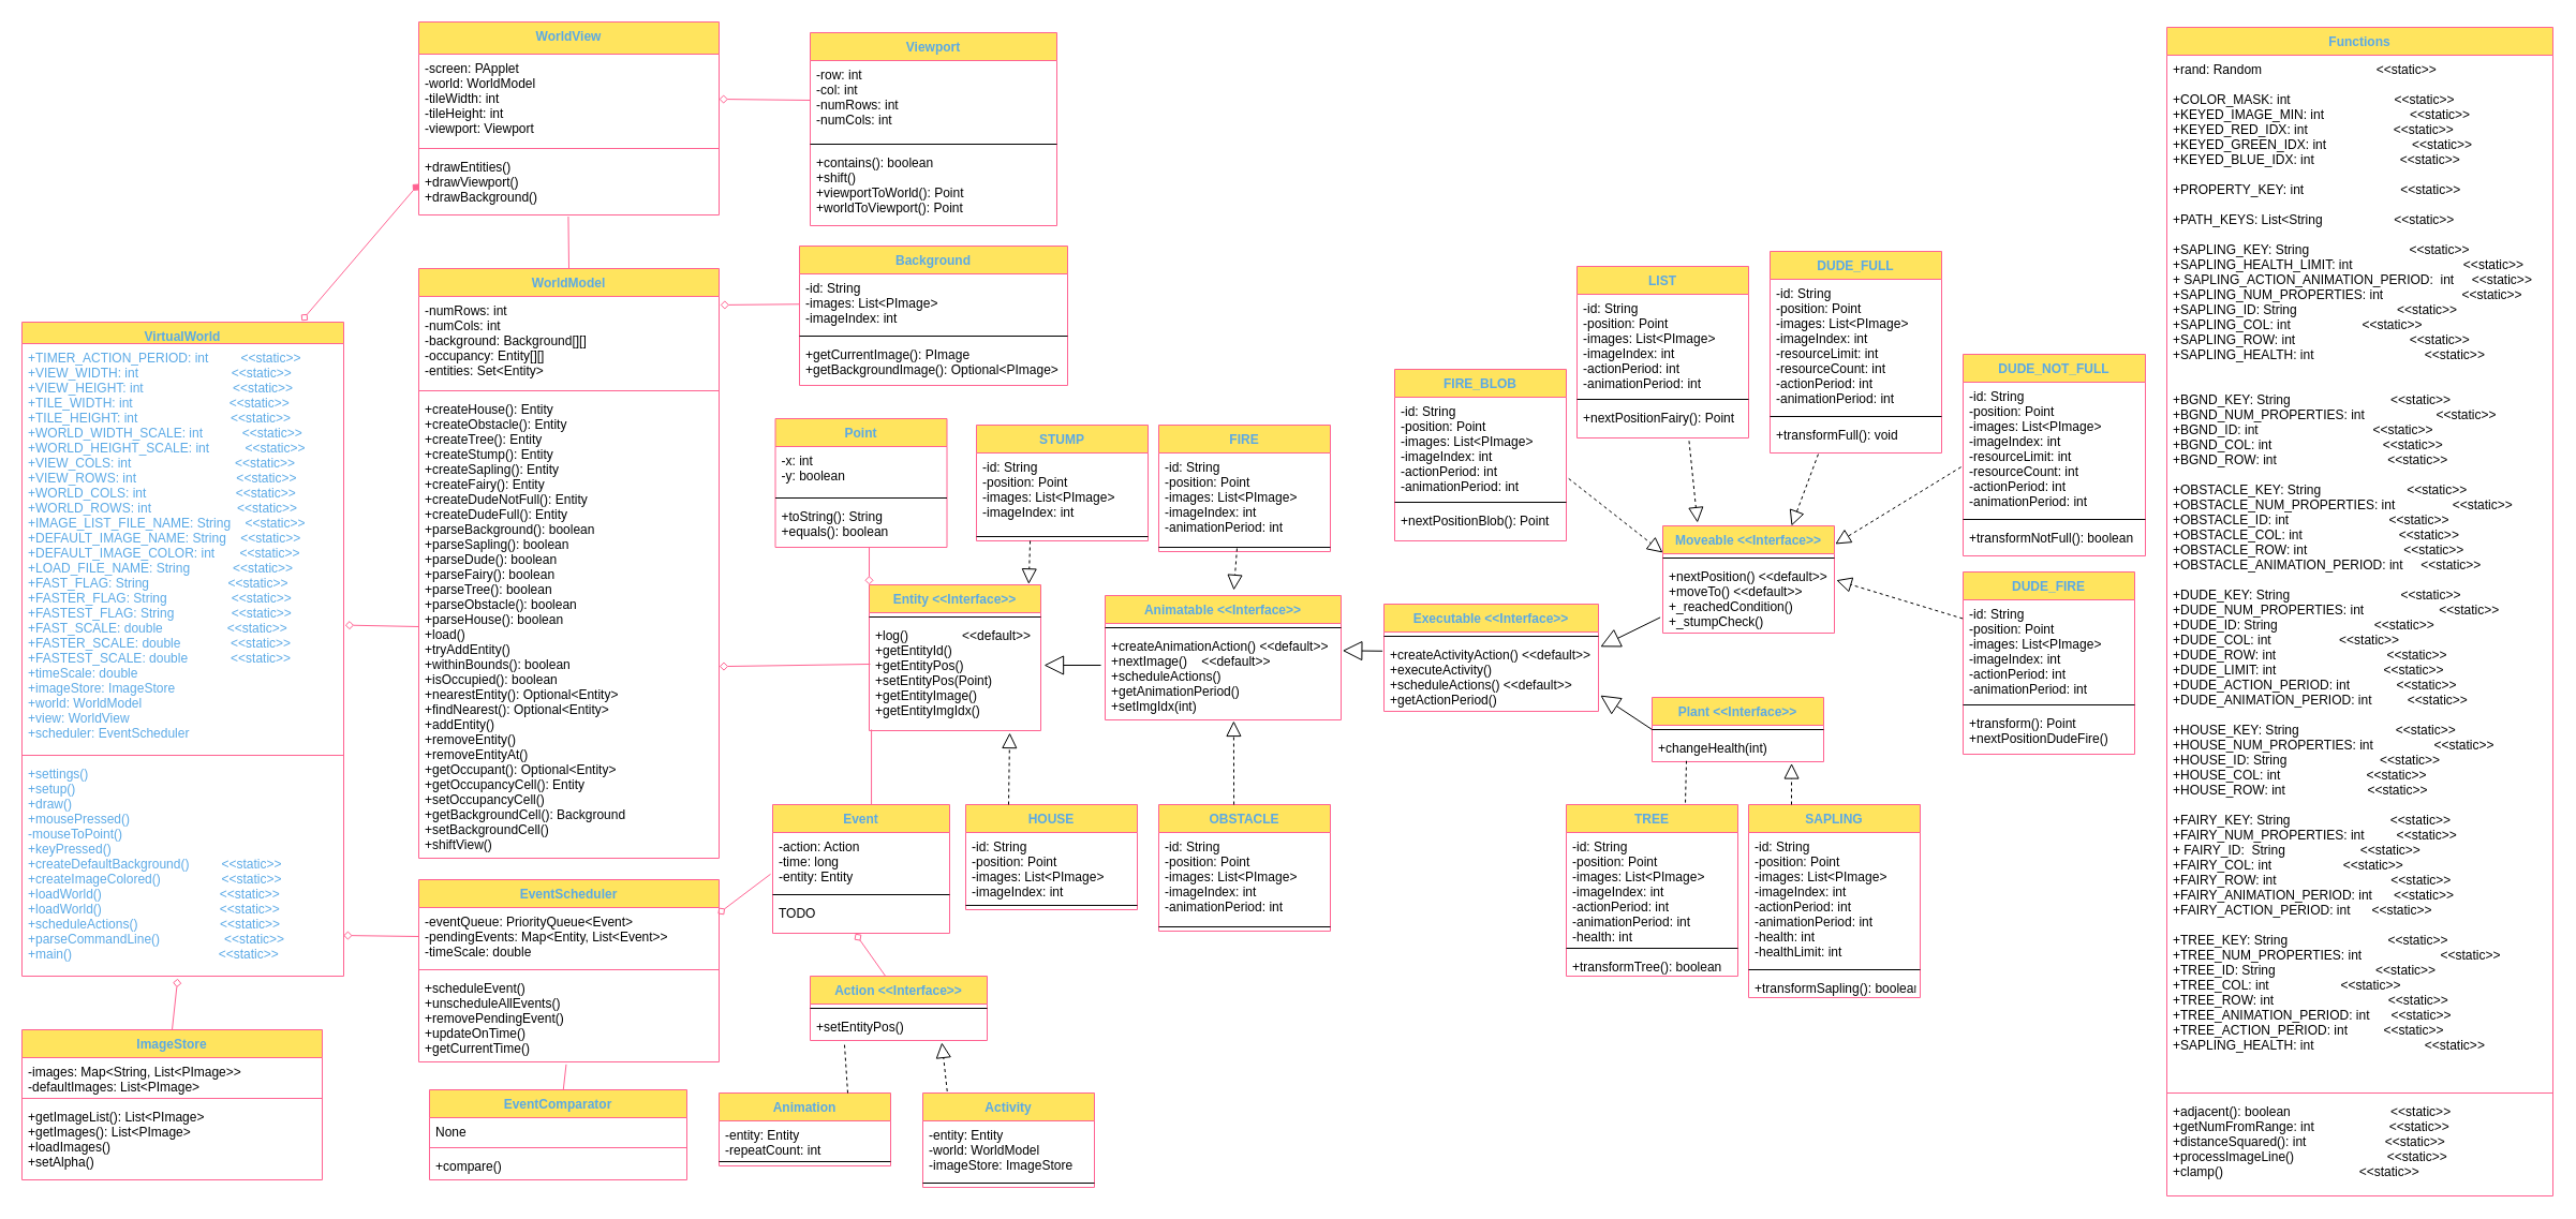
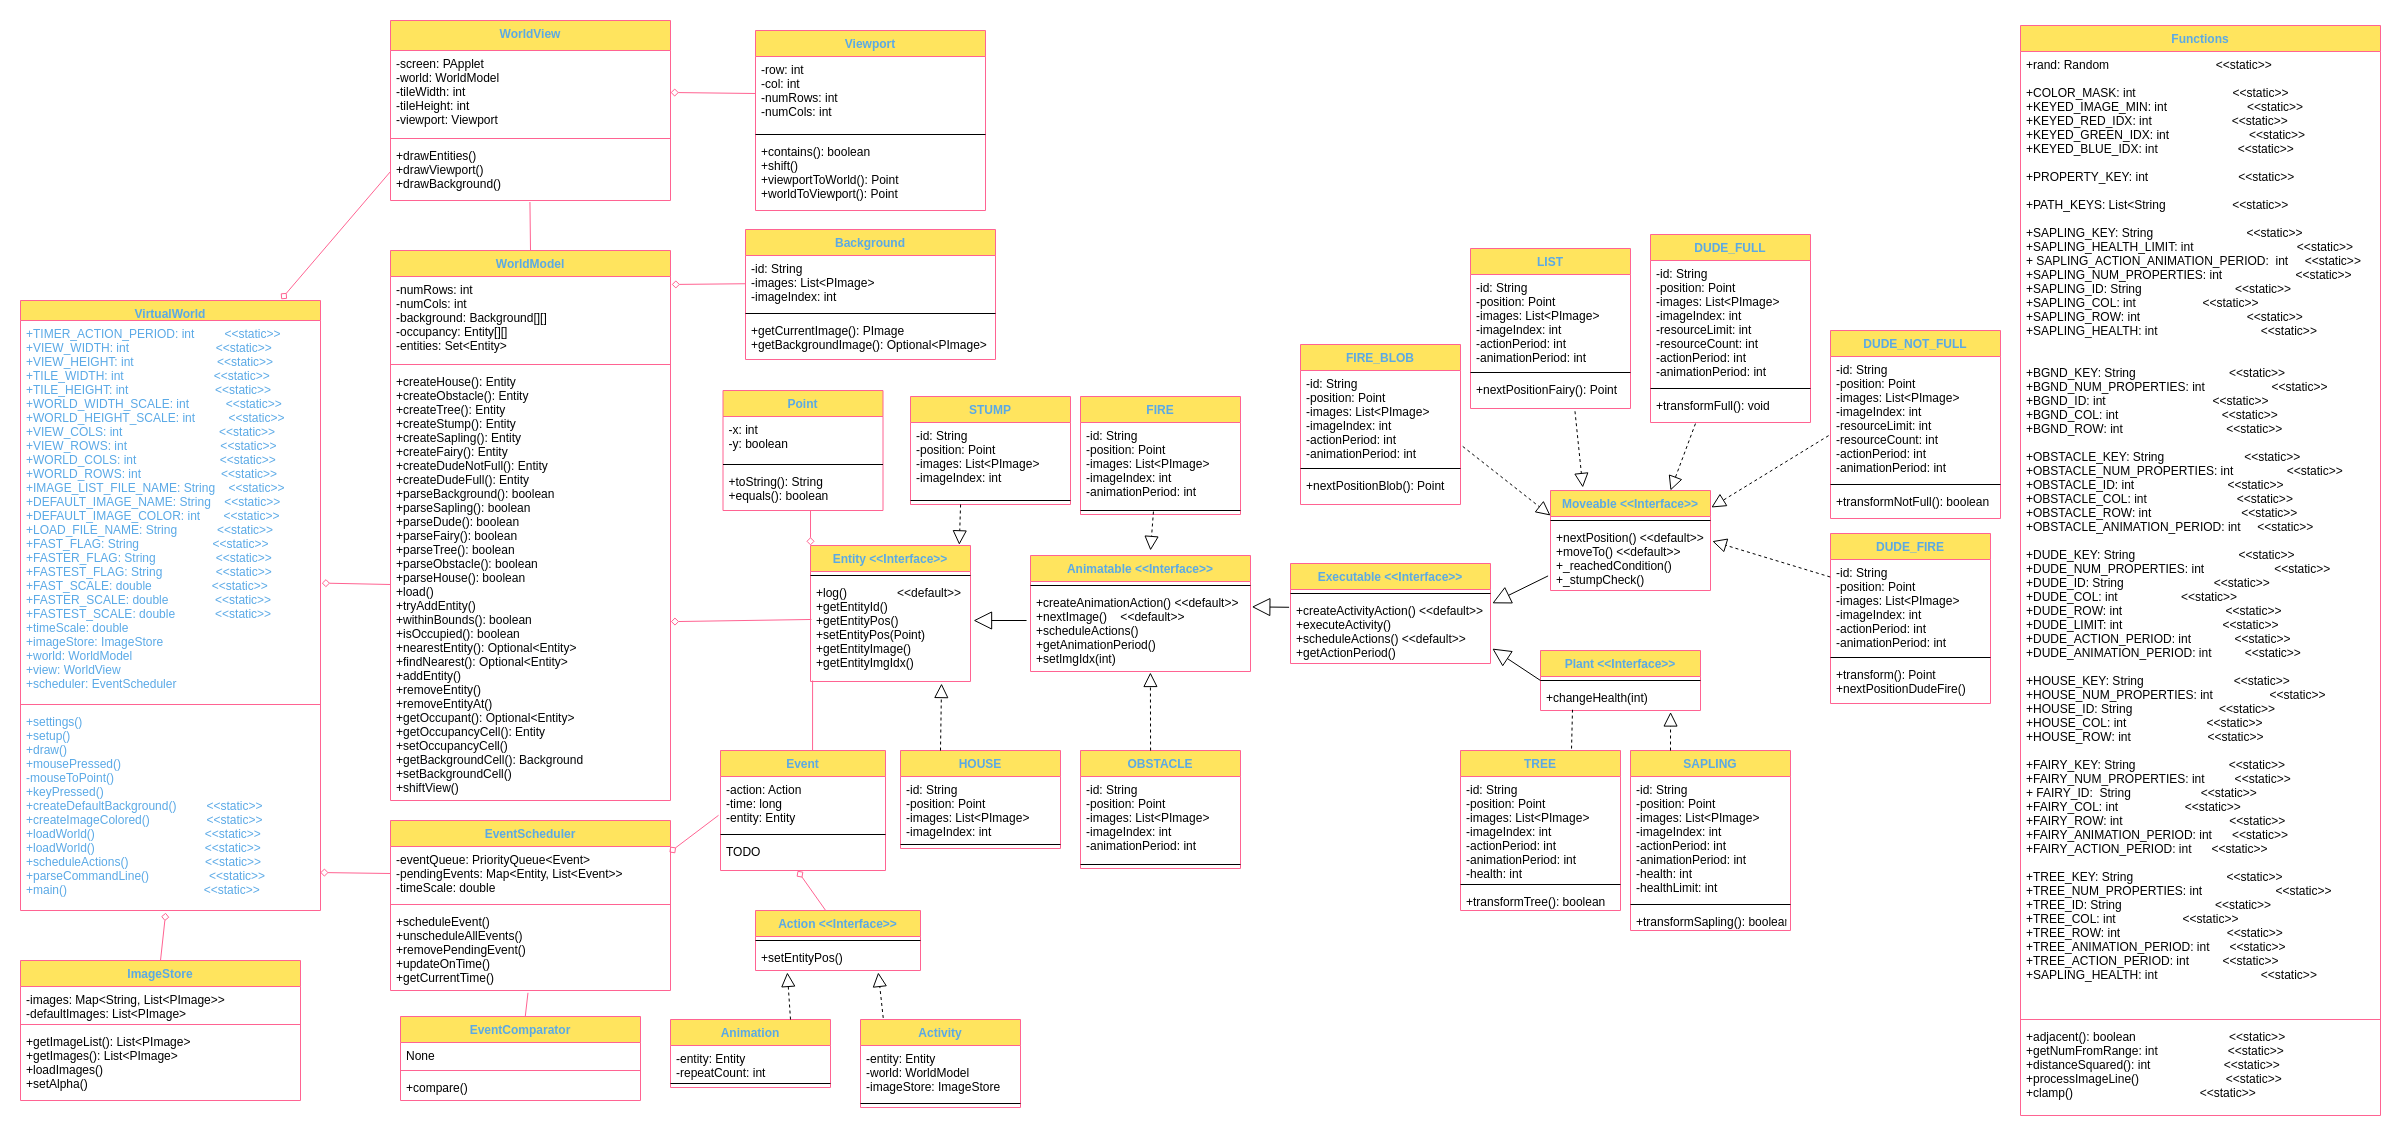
- <mxCell id="3" value="" style="graphMlID=e1;endArrow=diamond;strokeColor=#FF6392;strokeWidth=1.0;startArrow=diamond;startFill=0;endFill=1;exitX=0.869;exitY=-0.002;exitDx=0;exitDy=0;fontColor=#5AA9E6;entryX=0;entryY=0.5;entryDx=0;entryDy=0;exitPerimeter=0;" parent="1" source="14" target="63" edge="1"><mxGeometry relative="1" as="geometry" /></mxCell>
+ <mxCell id="3" value="" style="graphMlID=e1;endArrow=none;strokeColor=#FF6392;strokeWidth=1.0;startArrow=diamond;startFill=0;endFill=1;exitX=0.869;exitY=-0.002;exitDx=0;exitDy=0;fontColor=#5AA9E6;entryX=0;entryY=0.5;entryDx=0;entryDy=0;exitPerimeter=0;" parent="1" source="14" target="63" edge="1"><mxGeometry relative="1" as="geometry" /></mxCell>
- <mxCell id="116" value="" style="endArrow=none;dashed=1;endFill=0;endSize=12;html=1;rounded=0;exitX=0.75;exitY=0;exitDx=0;exitDy=0;entryX=0.193;entryY=1.075;entryDx=0;entryDy=0;entryPerimeter=0;" parent="1" source="68" target="59" edge="1"><mxGeometry width="160" relative="1" as="geometry"><mxPoint x="980" y="720" as="sourcePoint" /><mxPoint x="1140" y="720" as="targetPoint" /></mxGeometry></mxCell>
+ <mxCell id="116" value="" style="endArrow=block;dashed=1;endFill=0;endSize=12;html=1;rounded=0;exitX=0.75;exitY=0;exitDx=0;exitDy=0;entryX=0.193;entryY=1.075;entryDx=0;entryDy=0;entryPerimeter=0;" parent="1" source="68" target="59" edge="1"><mxGeometry width="160" relative="1" as="geometry"><mxPoint x="980" y="720" as="sourcePoint" /><mxPoint x="1140" y="720" as="targetPoint" /></mxGeometry></mxCell>
